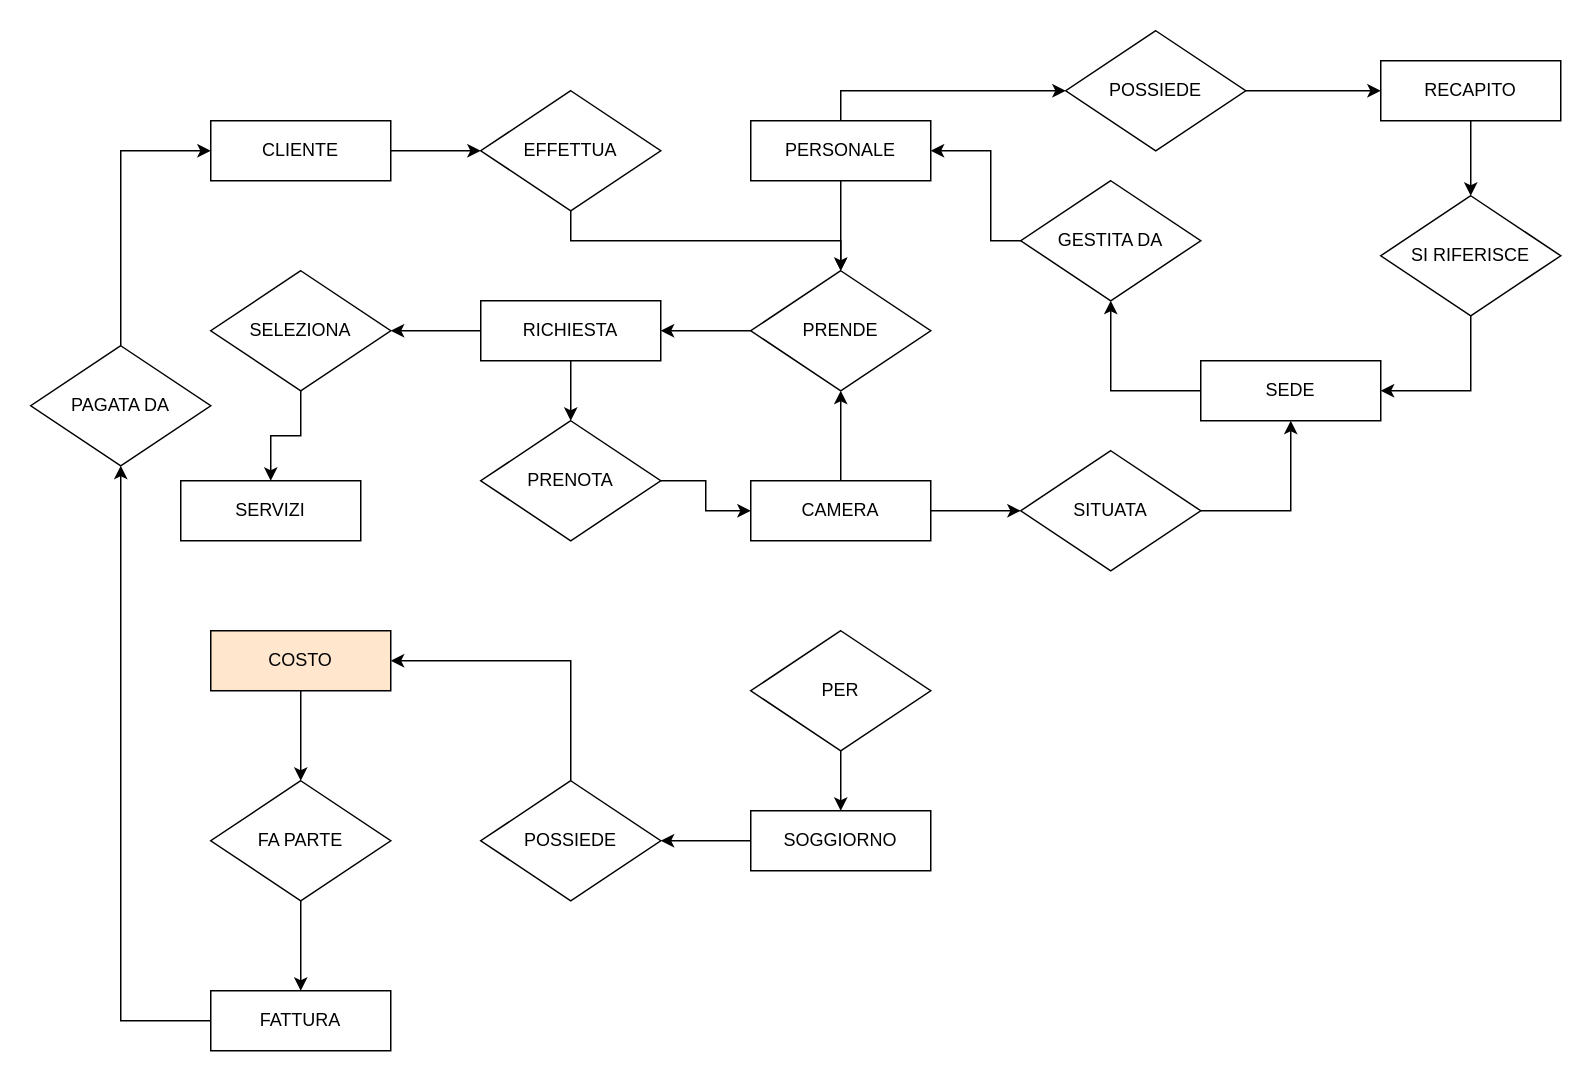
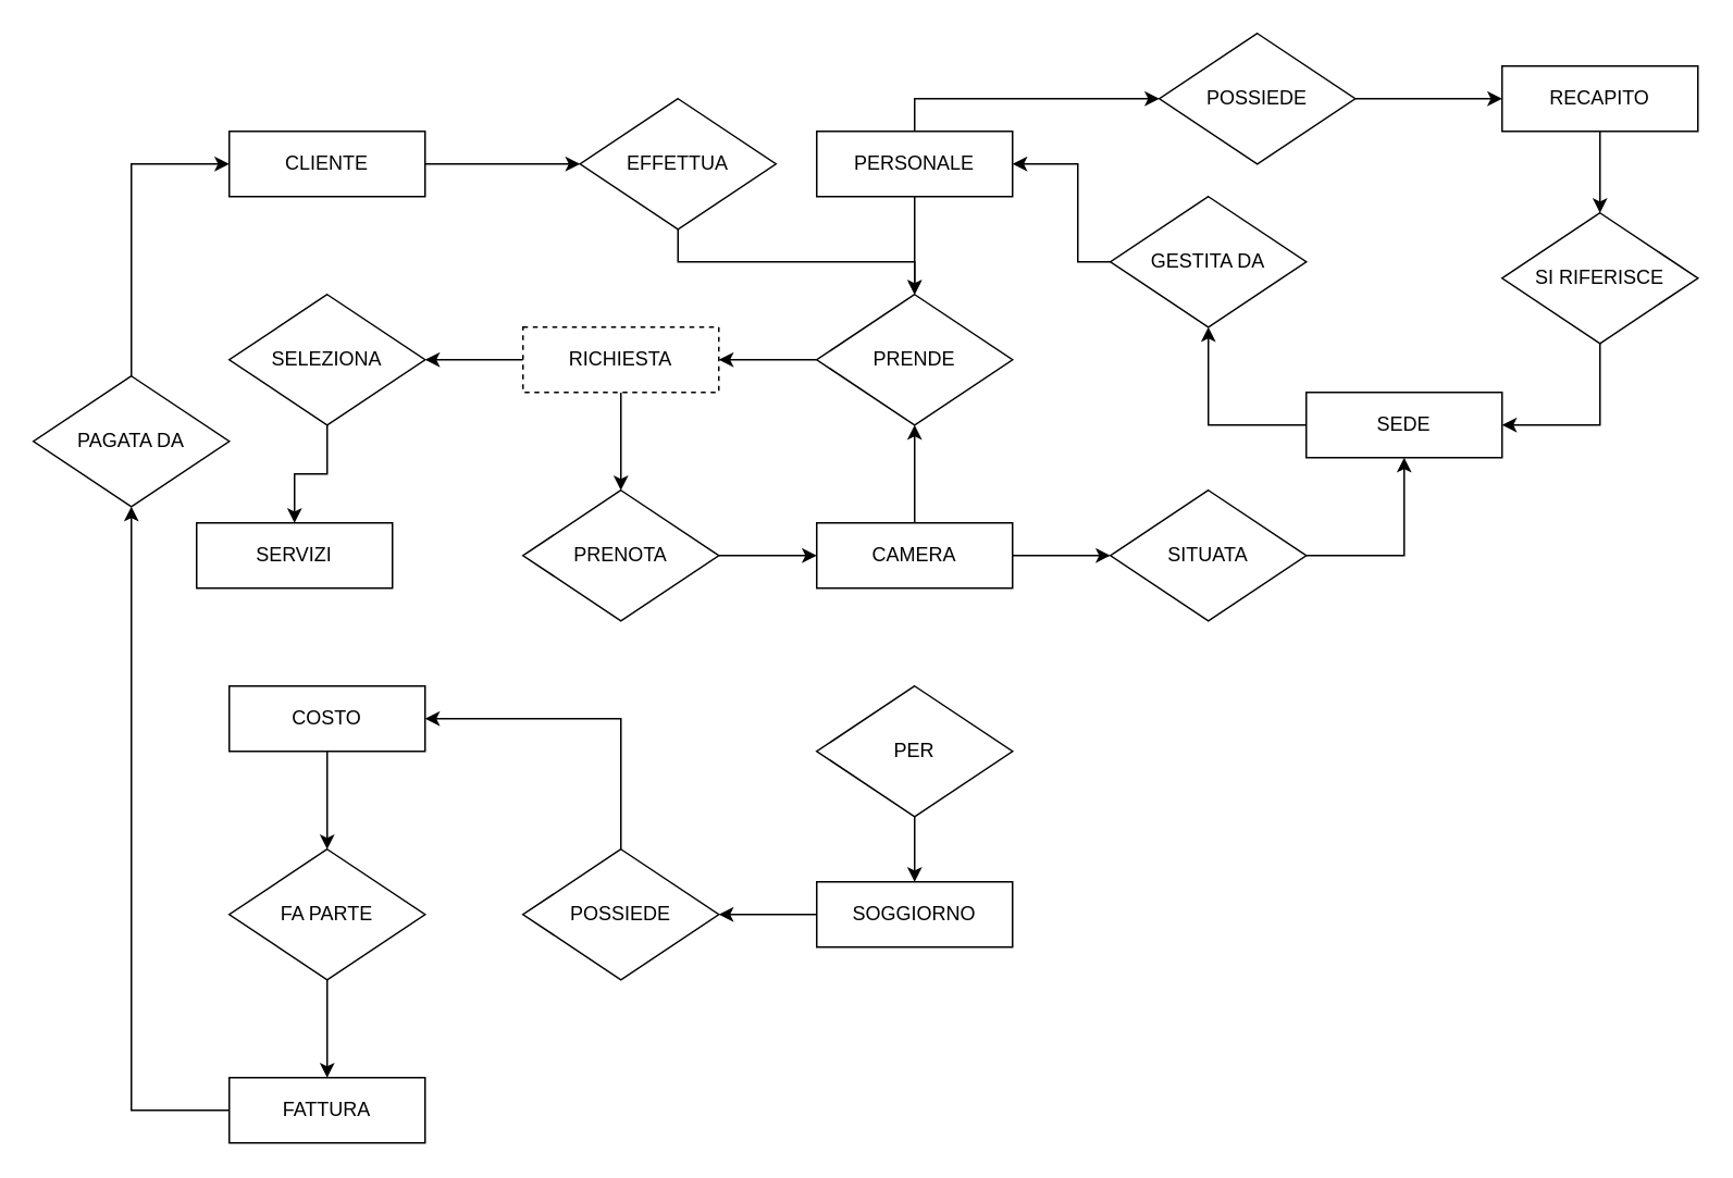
- <mxCell id="5" value="EFFETTUA" style="rhombus;whiteSpace=wrap;html=1;" vertex="1" parent="1"><mxGeometry x="320" y="60" width="120" height="80" as="geometry" /></mxCell>
+ <mxCell id="5" value="EFFETTUA" style="rhombus;whiteSpace=wrap;html=1;" vertex="1" parent="1"><mxGeometry x="355" y="60" width="120" height="80" as="geometry" /></mxCell>
- <mxCell id="8" value="RICHIESTA" style="rounded=0;whiteSpace=wrap;html=1;" vertex="1" parent="1"><mxGeometry x="320" y="200" width="120" height="40" as="geometry" /></mxCell>
+ <mxCell id="8" value="RICHIESTA" style="rounded=0;whiteSpace=wrap;html=1;dashed=1;" vertex="1" parent="1"><mxGeometry x="320" y="200" width="120" height="40" as="geometry" /></mxCell>
- <mxCell id="10" value="PRENOTA" style="rhombus;whiteSpace=wrap;html=1;" vertex="1" parent="1"><mxGeometry x="320" y="280" width="120" height="80" as="geometry" /></mxCell>
+ <mxCell id="10" value="PRENOTA" style="rhombus;whiteSpace=wrap;html=1;" vertex="1" parent="1"><mxGeometry x="320" y="300" width="120" height="80" as="geometry" /></mxCell>
- <mxCell id="36" value="COSTO" style="whiteSpace=wrap;html=1;rounded=0;fillColor=#ffe6cc;" vertex="1" parent="1"><mxGeometry x="140" y="420" width="120" height="40" as="geometry" /></mxCell>
+ <mxCell id="36" value="COSTO" style="whiteSpace=wrap;html=1;rounded=0;" vertex="1" parent="1"><mxGeometry x="140" y="420" width="120" height="40" as="geometry" /></mxCell>
